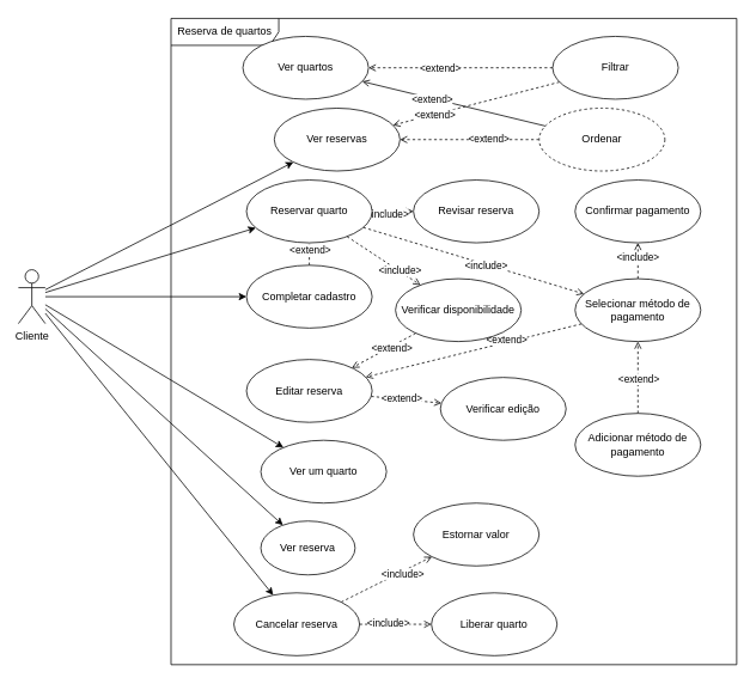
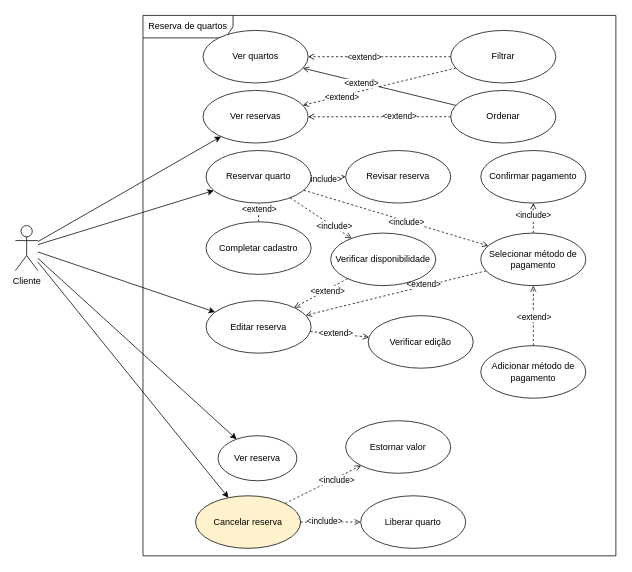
- <mxCell id="22" value="Filtrar" style="ellipse;whiteSpace=wrap;html=1;" parent="1" vertex="1"><mxGeometry x="615" y="40" width="140" height="70" as="geometry" /></mxCell>
+ <mxCell id="22" value="Filtrar" style="ellipse;whiteSpace=wrap;html=1;" parent="1" vertex="1"><mxGeometry x="600" y="40" width="140" height="70" as="geometry" /></mxCell>
- <mxCell id="52" value="Ver reservas" style="ellipse;whiteSpace=wrap;html=1;" parent="1" vertex="1"><mxGeometry x="305" y="120" width="140" height="70" as="geometry" /></mxCell>
+ <mxCell id="52" value="Ver reservas" style="ellipse;whiteSpace=wrap;html=1;" parent="1" vertex="1"><mxGeometry x="270" y="120" width="140" height="70" as="geometry" /></mxCell>
- <mxCell id="27" value="Ordenar" style="ellipse;whiteSpace=wrap;html=1;dashed=1;" parent="1" vertex="1"><mxGeometry x="600" y="120" width="140" height="70" as="geometry" /></mxCell>
+ <mxCell id="27" value="Ordenar" style="ellipse;whiteSpace=wrap;html=1;" parent="1" vertex="1"><mxGeometry x="600" y="120" width="140" height="70" as="geometry" /></mxCell>
- <mxCell id="4" style="edgeStyle=none;html=1;" parent="1" source="8" target="50" edge="1"><mxGeometry relative="1" as="geometry" /></mxCell>
+ <mxCell id="4" style="edgeStyle=none;html=1;" parent="1" source="8" target="30" edge="1"><mxGeometry relative="1" as="geometry" /></mxCell>
- <mxCell id="3" style="edgeStyle=none;html=1;" parent="1" source="8" target="36" edge="1"><mxGeometry relative="1" as="geometry" /></mxCell>
- <mxCell id="36" value="Ver um quarto" style="ellipse;whiteSpace=wrap;html=1;" parent="1" vertex="1"><mxGeometry x="290" y="490" width="140" height="70" as="geometry" /></mxCell>
- <mxCell id="35" value="Cancelar reserva" style="ellipse;whiteSpace=wrap;html=1;" parent="1" vertex="1"><mxGeometry x="260" y="660" width="140" height="70" as="geometry" /></mxCell>
+ <mxCell id="35" value="Cancelar reserva" style="ellipse;whiteSpace=wrap;html=1;fillColor=#fff2cc;" parent="1" vertex="1"><mxGeometry x="260" y="660" width="140" height="70" as="geometry" /></mxCell>
